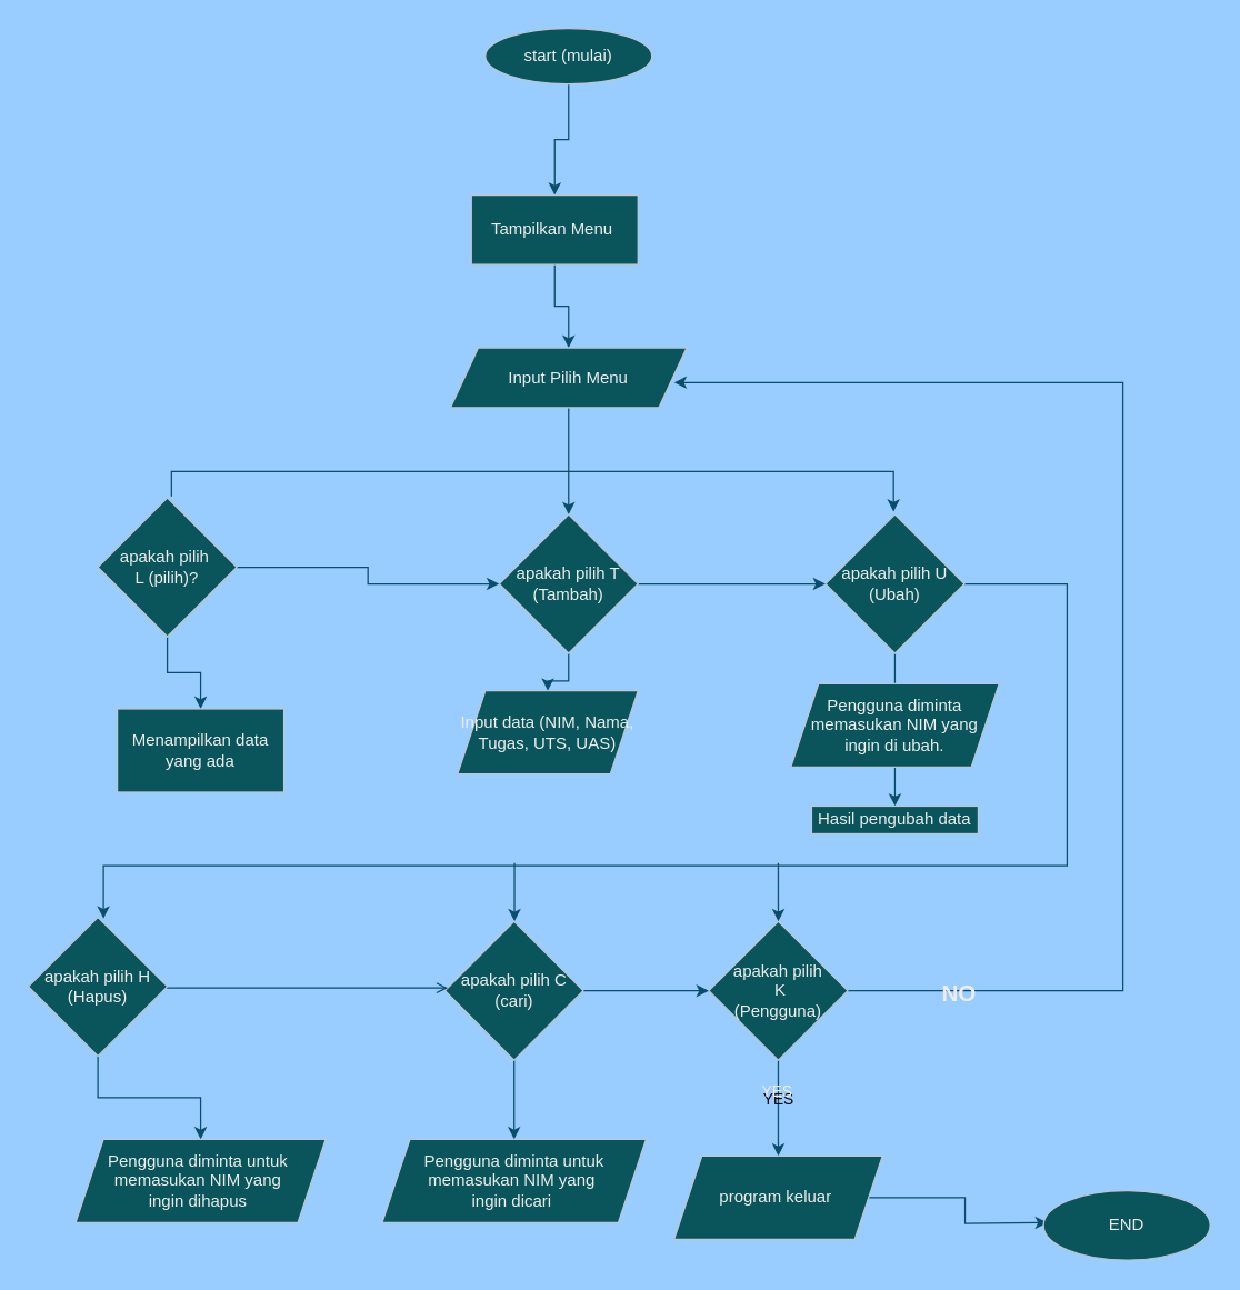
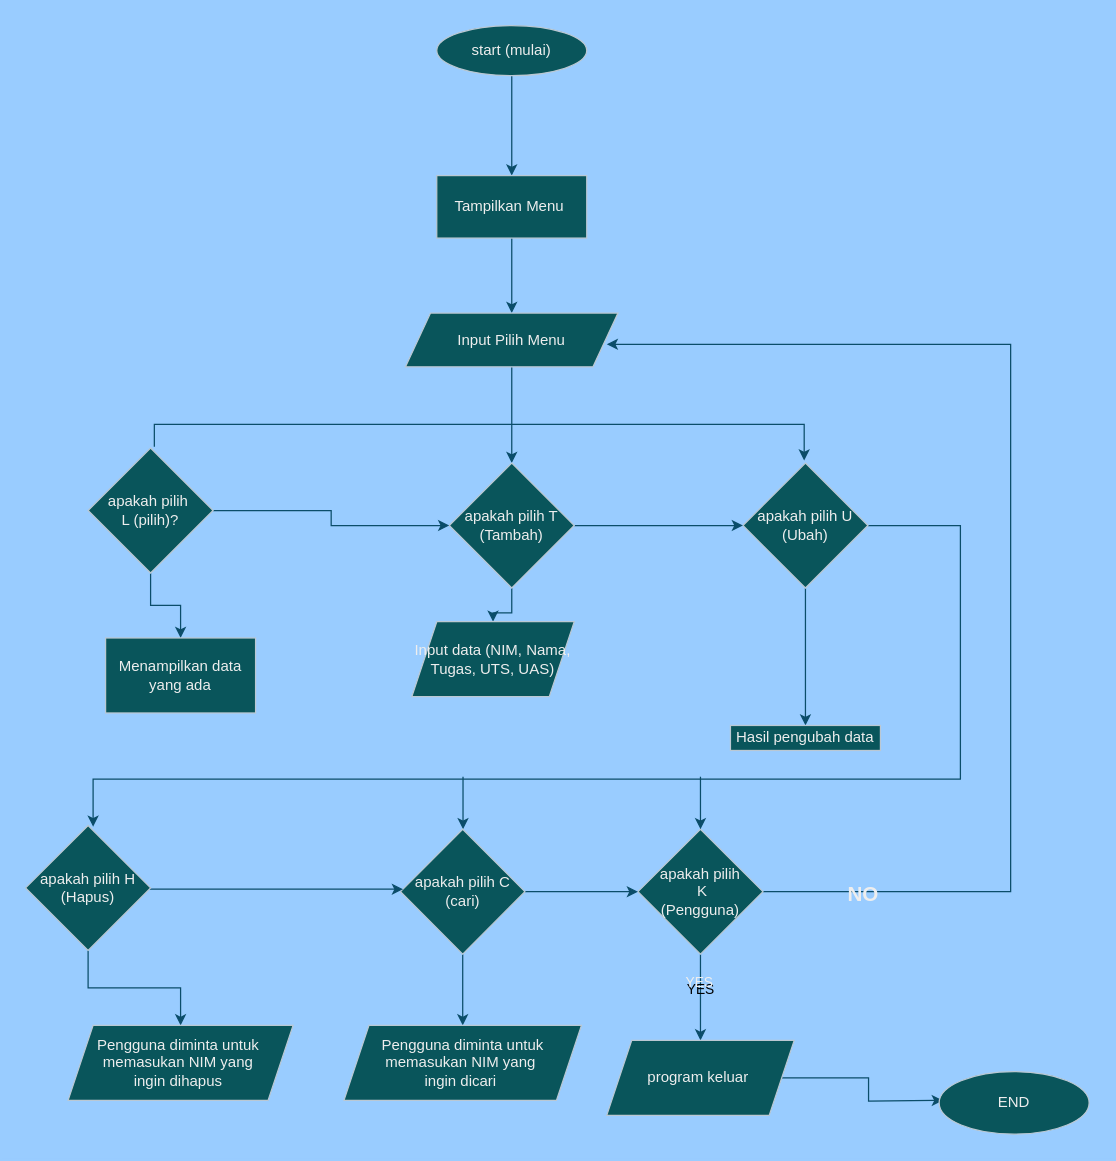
- <mxCell id="5" value="Tampilkan Menu&amp;nbsp;" style="rounded=0;whiteSpace=wrap;html=1;labelBackgroundColor=none;fillColor=#09555B;strokeColor=#BAC8D3;fontColor=#EEEEEE;" vertex="1" parent="1"><mxGeometry x="339" y="140" width="120" height="50" as="geometry" /></mxCell>
+ <mxCell id="5" value="Tampilkan Menu&amp;nbsp;" style="rounded=0;whiteSpace=wrap;html=1;labelBackgroundColor=none;fillColor=#09555B;strokeColor=#BAC8D3;fontColor=#EEEEEE;" vertex="1" parent="1"><mxGeometry x="349" y="140" width="120" height="50" as="geometry" /></mxCell>
- <mxCell id="31" value="Pengguna diminta memasukan NIM yang ingin di ubah." style="shape=parallelogram;perimeter=parallelogramPerimeter;whiteSpace=wrap;html=1;fixedSize=1;labelBackgroundColor=none;fillColor=#09555B;strokeColor=#BAC8D3;fontColor=#EEEEEE;" vertex="1" parent="1"><mxGeometry x="569" y="492" width="150" height="60" as="geometry" /></mxCell>
- <mxCell id="26" value="" style="edgeStyle=orthogonalEdgeStyle;rounded=0;orthogonalLoop=1;jettySize=auto;html=1;labelBackgroundColor=none;strokeColor=#0B4D6A;fontColor=default;endArrow=open;" edge="1" parent="1" source="28" target="25"><mxGeometry relative="1" as="geometry"><Array as="points"><mxPoint x="240" y="711" /><mxPoint x="240" y="711" /></Array></mxGeometry></mxCell>
+ <mxCell id="26" value="" style="edgeStyle=orthogonalEdgeStyle;rounded=0;orthogonalLoop=1;jettySize=auto;html=1;labelBackgroundColor=none;strokeColor=#0B4D6A;fontColor=default;" edge="1" parent="1" source="28" target="25"><mxGeometry relative="1" as="geometry"><Array as="points"><mxPoint x="240" y="711" /><mxPoint x="240" y="711" /></Array></mxGeometry></mxCell>
